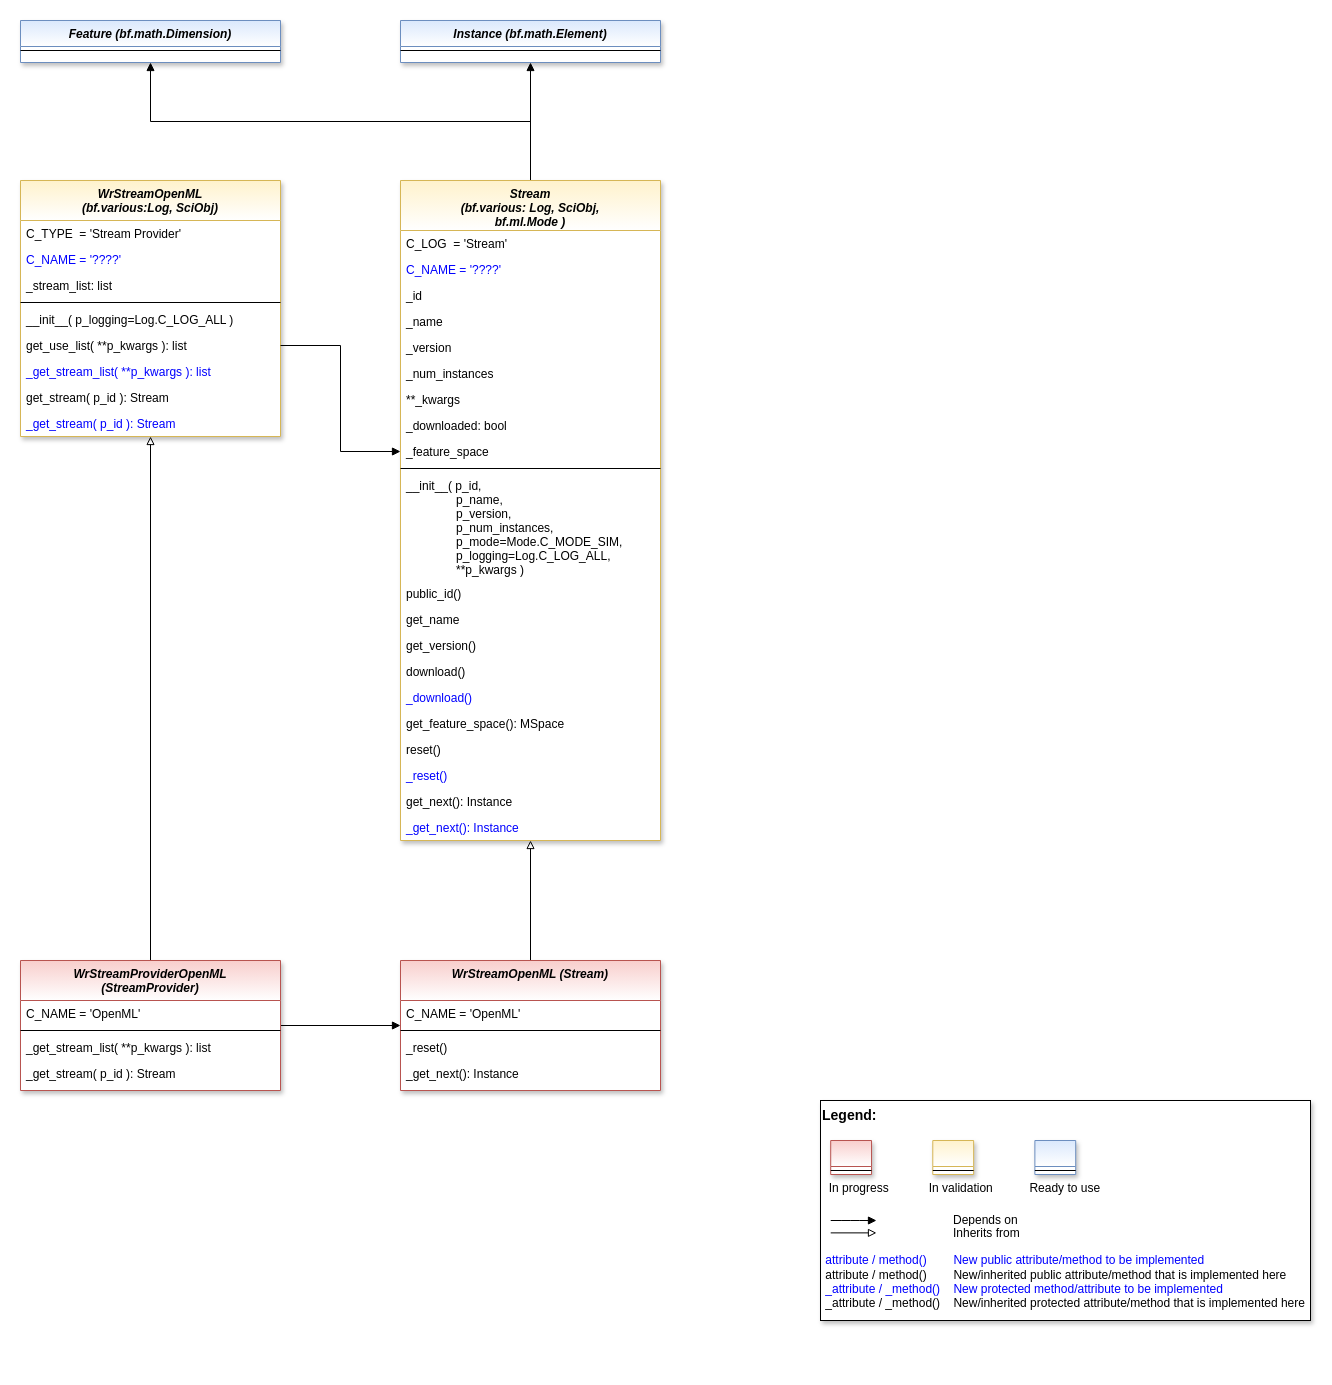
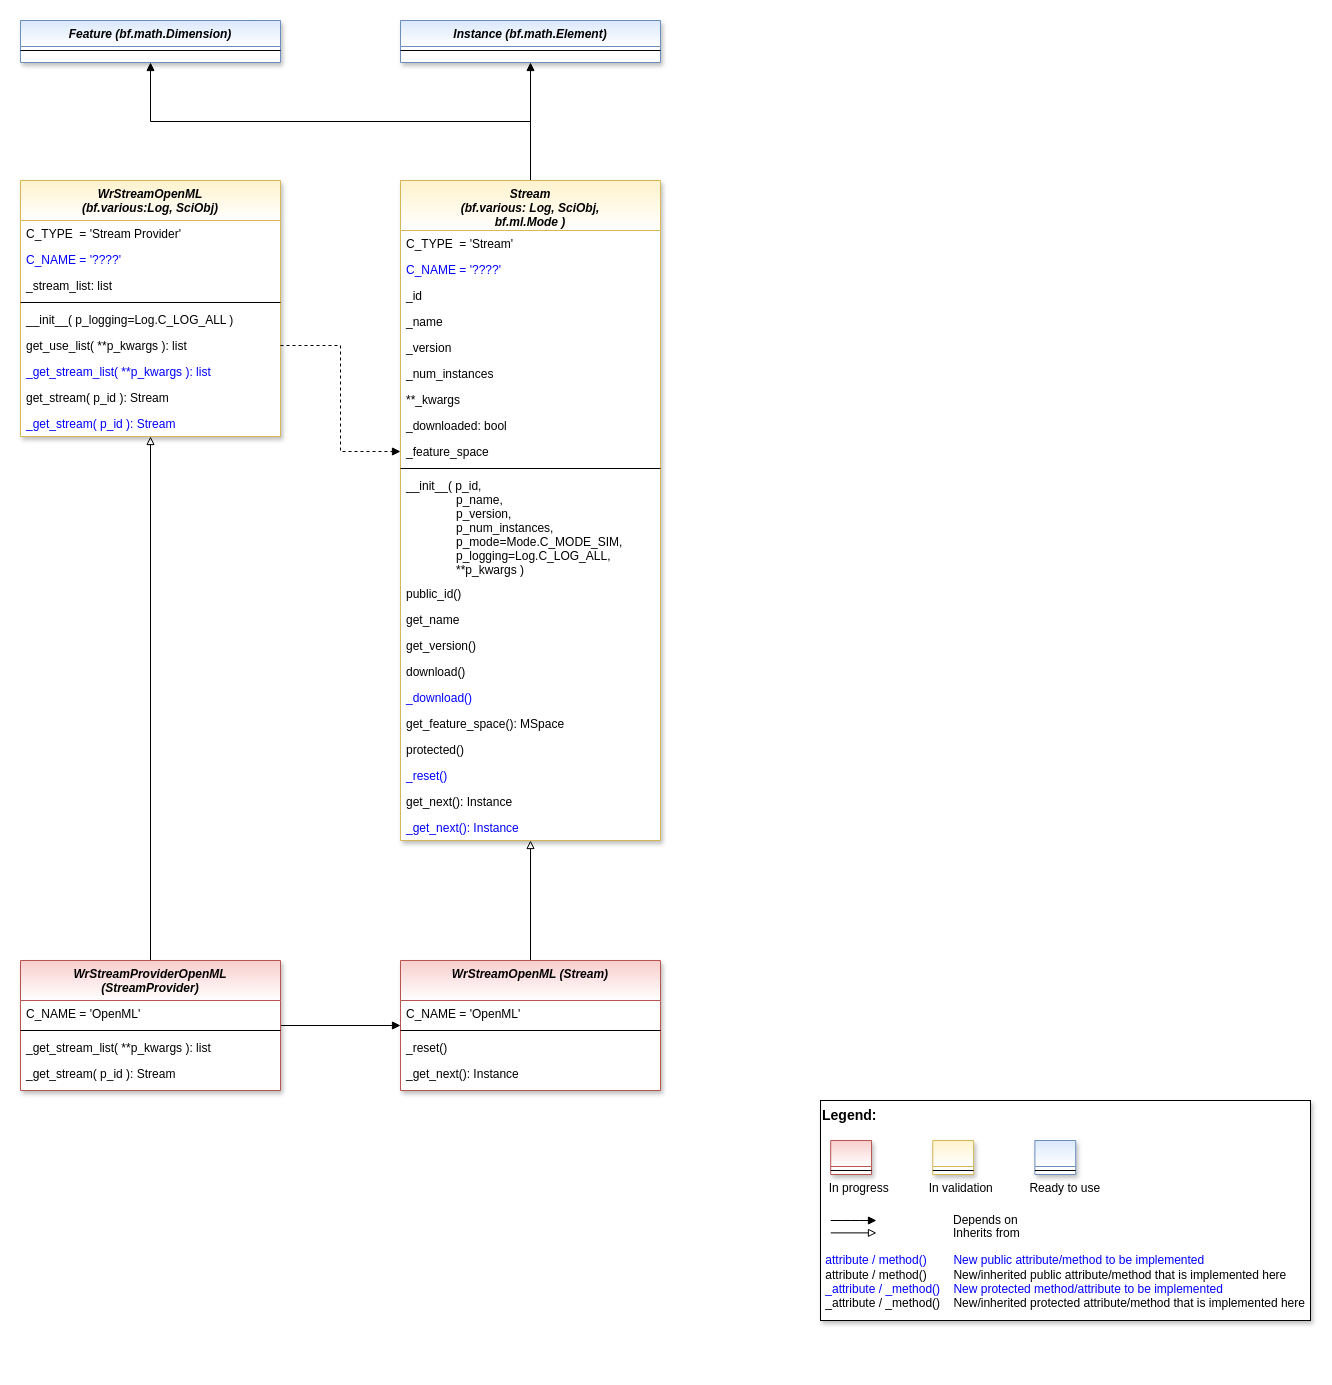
- <mxCell id="15" value="C_LOG  = 'Stream'" style="text;align=left;verticalAlign=top;spacingLeft=4;spacingRight=4;overflow=hidden;rotatable=0;points=[[0,0.5],[1,0.5]];portConstraint=eastwest;" parent="14" vertex="1"><mxGeometry y="50" width="260" height="26" as="geometry" /></mxCell>
+ <mxCell id="15" value="C_TYPE  = 'Stream'" style="text;align=left;verticalAlign=top;spacingLeft=4;spacingRight=4;overflow=hidden;rotatable=0;points=[[0,0.5],[1,0.5]];portConstraint=eastwest;" parent="14" vertex="1"><mxGeometry y="50" width="260" height="26" as="geometry" /></mxCell>
- <mxCell id="50" style="edgeStyle=orthogonalEdgeStyle;rounded=0;orthogonalLoop=1;jettySize=auto;html=1;entryX=0;entryY=0.5;entryDx=0;entryDy=0;endArrow=block;endFill=1;exitX=1;exitY=0.5;exitDx=0;exitDy=0;" parent="1" source="46" target="23" edge="1"><mxGeometry relative="1" as="geometry"><mxPoint x="280" y="601" as="sourcePoint" /></mxGeometry></mxCell>
+ <mxCell id="50" style="edgeStyle=orthogonalEdgeStyle;rounded=0;orthogonalLoop=1;jettySize=auto;html=1;entryX=0;entryY=0.5;entryDx=0;entryDy=0;endArrow=block;endFill=1;exitX=1;exitY=0.5;exitDx=0;exitDy=0;dashed=1;" parent="1" source="46" target="23" edge="1"><mxGeometry relative="1" as="geometry"><mxPoint x="280" y="601" as="sourcePoint" /></mxGeometry></mxCell>
- <mxCell id="32" value="reset()" style="text;align=left;verticalAlign=top;spacingLeft=4;spacingRight=4;overflow=hidden;rotatable=0;points=[[0,0.5],[1,0.5]];portConstraint=eastwest;" parent="14" vertex="1"><mxGeometry y="556" width="260" height="26" as="geometry" /></mxCell>
+ <mxCell id="32" value="protected()" style="text;align=left;verticalAlign=top;spacingLeft=4;spacingRight=4;overflow=hidden;rotatable=0;points=[[0,0.5],[1,0.5]];portConstraint=eastwest;" parent="14" vertex="1"><mxGeometry y="556" width="260" height="26" as="geometry" /></mxCell>
